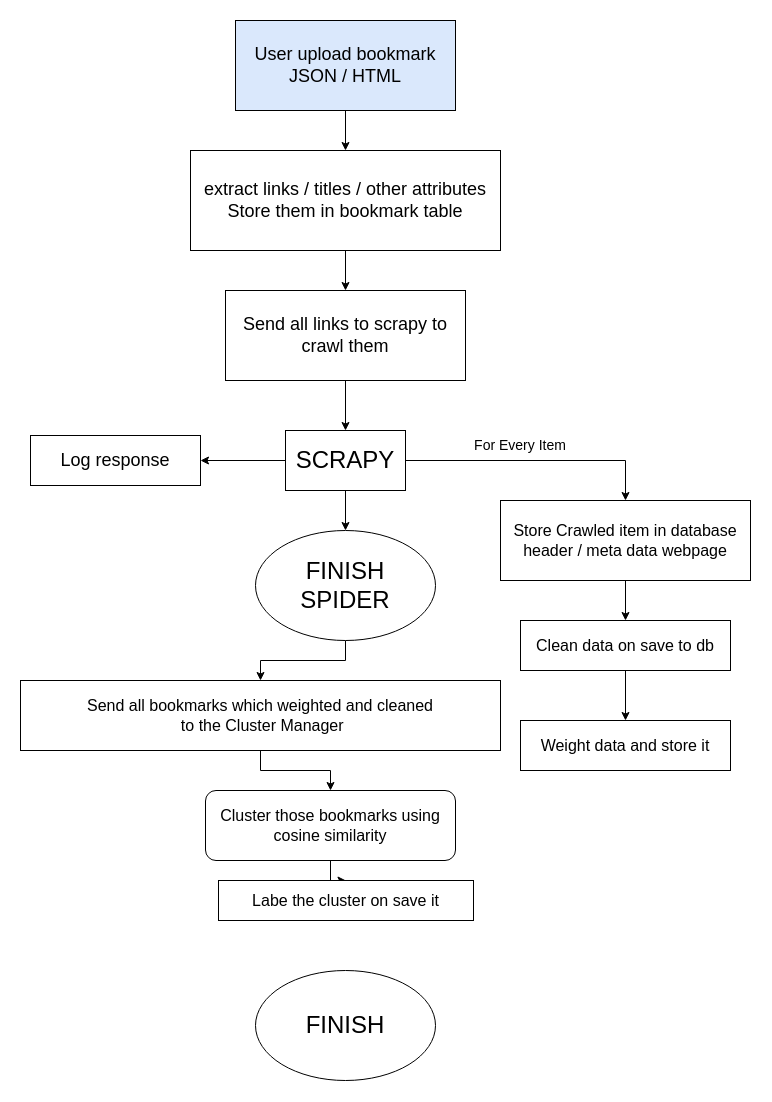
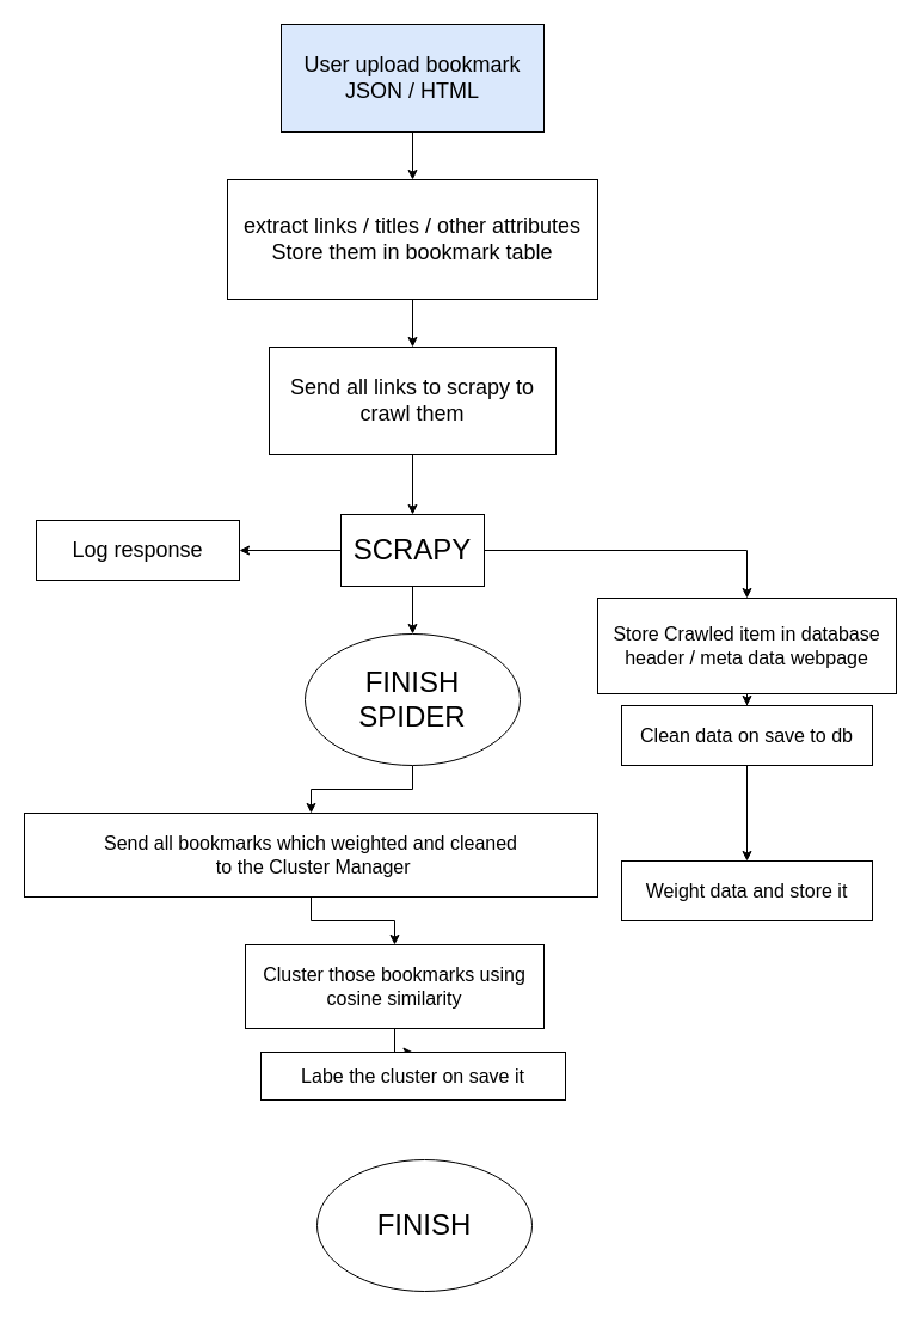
- <mxCell id="18" value="&lt;font style=&quot;font-size: 14px;&quot;&gt;For Every Item&lt;/font&gt;" style="text;html=1;strokeColor=none;fillColor=none;align=center;verticalAlign=middle;whiteSpace=wrap;rounded=0;" vertex="1" parent="1"><mxGeometry x="455" y="430" width="130" height="30" as="geometry" /></mxCell>
- <mxCell id="16" value="&lt;font size=&quot;3&quot;&gt;Clean data on save to db&lt;/font&gt;" style="rounded=0;whiteSpace=wrap;html=1;" vertex="1" parent="1"><mxGeometry x="520" y="620" width="210" height="50" as="geometry" /></mxCell>
+ <mxCell id="16" value="&lt;font size=&quot;3&quot;&gt;Clean data on save to db&lt;/font&gt;" style="rounded=0;whiteSpace=wrap;html=1;" vertex="1" parent="1"><mxGeometry x="520" y="590" width="210" height="50" as="geometry" /></mxCell>
- <mxCell id="24" value="&lt;font style=&quot;font-size: 16px;&quot;&gt;Cluster those bookmarks using cosine similarity&lt;/font&gt;" style="whiteSpace=wrap;html=1;rounded=1;" vertex="1" parent="1"><mxGeometry x="205" y="790" width="250" height="70" as="geometry" /></mxCell>
+ <mxCell id="24" value="&lt;font style=&quot;font-size: 16px;&quot;&gt;Cluster those bookmarks using cosine similarity&lt;/font&gt;" style="rounded=0;whiteSpace=wrap;html=1;" vertex="1" parent="1"><mxGeometry x="205" y="790" width="250" height="70" as="geometry" /></mxCell>
- <mxCell id="26" value="&lt;font style=&quot;font-size: 24px;&quot;&gt;FINISH&lt;/font&gt;" style="ellipse;whiteSpace=wrap;html=1;" vertex="1" parent="1"><mxGeometry x="255" y="970" width="180" height="110" as="geometry" /></mxCell>
+ <mxCell id="26" value="&lt;font style=&quot;font-size: 24px;&quot;&gt;FINISH&lt;/font&gt;" style="ellipse;whiteSpace=wrap;html=1;" vertex="1" parent="1"><mxGeometry x="265" y="970" width="180" height="110" as="geometry" /></mxCell>
